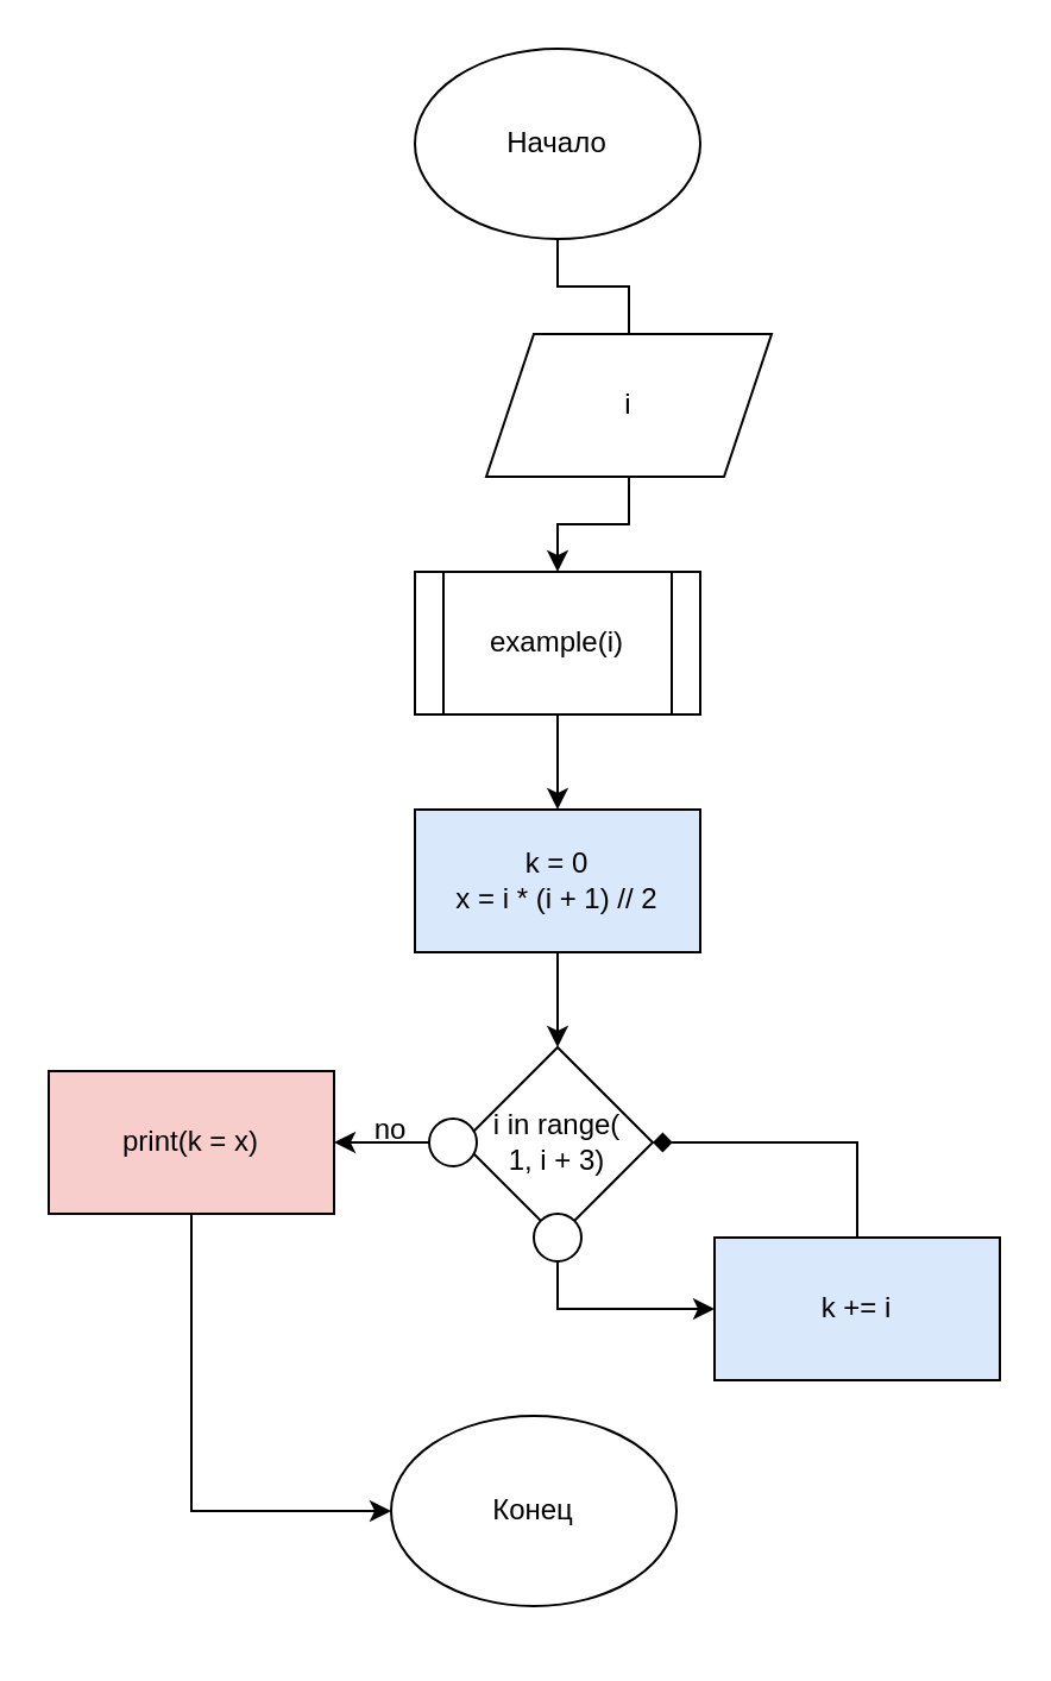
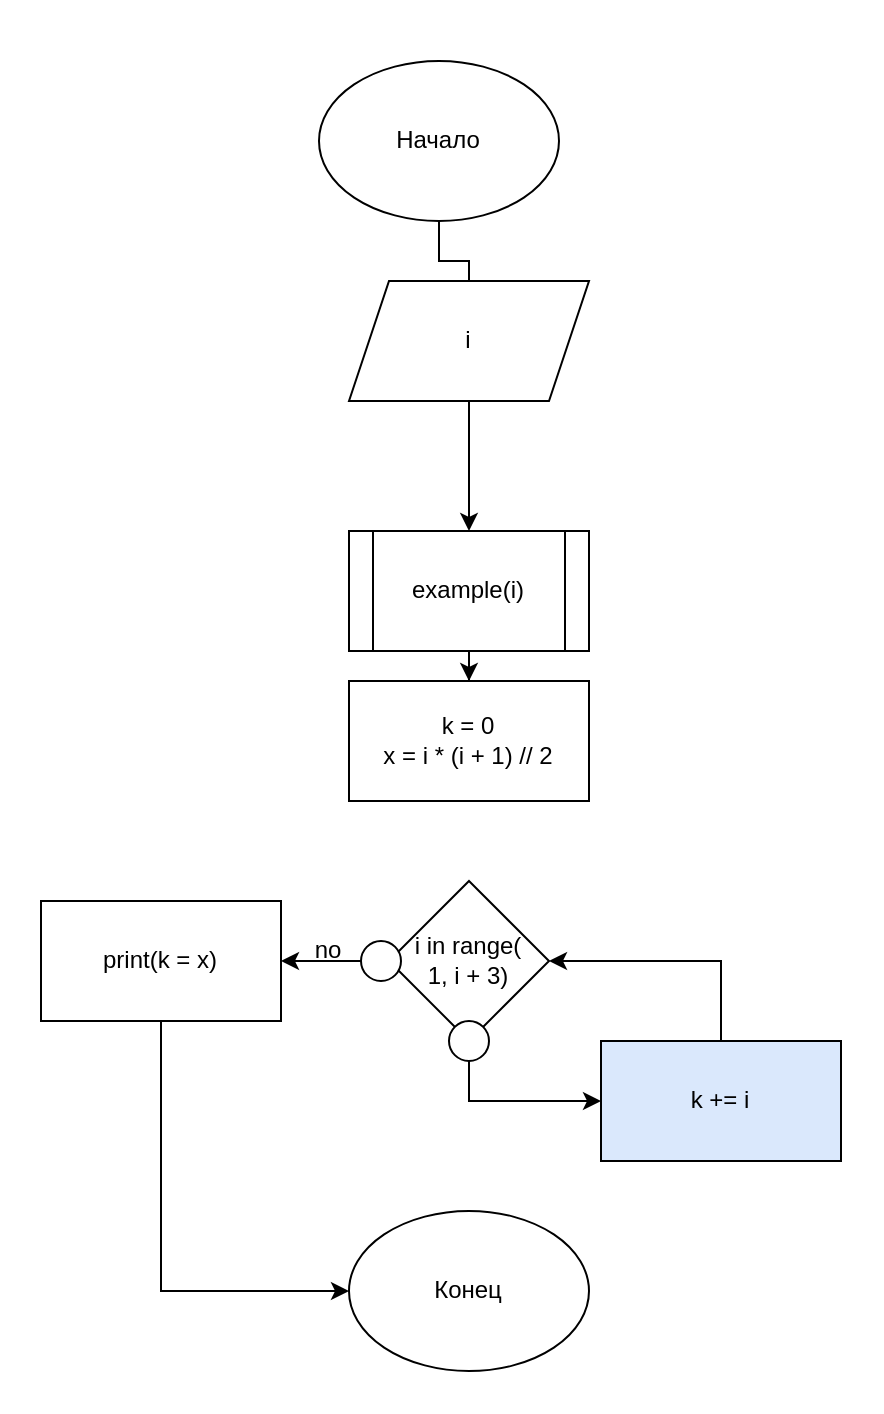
- <mxCell id="3" value="Начало" style="ellipse;whiteSpace=wrap;html=1;" vertex="1" parent="1"><mxGeometry x="174" width="120" height="80" as="geometry" y="20" /></mxCell>
+ <mxCell id="3" value="Начало" style="ellipse;whiteSpace=wrap;html=1;" vertex="1" parent="1"><mxGeometry x="159" y="30" width="120" height="80" as="geometry" /></mxCell>
- <mxCell id="5" value="i" style="shape=parallelogram;perimeter=parallelogramPerimeter;whiteSpace=wrap;html=1;fixedSize=1;" vertex="1" parent="1"><mxGeometry x="204" y="140" width="120" height="60" as="geometry" /></mxCell>
+ <mxCell id="5" value="i" style="shape=parallelogram;perimeter=parallelogramPerimeter;whiteSpace=wrap;html=1;fixedSize=1;" vertex="1" parent="1"><mxGeometry x="174" y="140" width="120" height="60" as="geometry" /></mxCell>
- <mxCell id="7" value="example(i)" style="shape=process;whiteSpace=wrap;html=1;backgroundOutline=1;" vertex="1" parent="1"><mxGeometry x="174" y="240" width="120" height="60" as="geometry" /></mxCell>
+ <mxCell id="7" value="example(i)" style="shape=process;whiteSpace=wrap;html=1;backgroundOutline=1;" vertex="1" parent="1"><mxGeometry x="174" y="265" width="120" height="60" as="geometry" /></mxCell>
- <mxCell id="9" value="k = 0&lt;br&gt;x = i * (i + 1) // 2" style="rounded=0;whiteSpace=wrap;html=1;fillColor=#dae8fc;" vertex="1" parent="1"><mxGeometry x="174" y="340" width="120" height="60" as="geometry" /></mxCell>
+ <mxCell id="9" value="k = 0&lt;br&gt;x = i * (i + 1) // 2" style="rounded=0;whiteSpace=wrap;html=1;" vertex="1" parent="1"><mxGeometry x="174" y="340" width="120" height="60" as="geometry" /></mxCell>
- <mxCell id="8" value="" style="edgeStyle=orthogonalEdgeStyle;rounded=0;orthogonalLoop=1;jettySize=auto;html=1;" edge="1" parent="1" source="9" target="10"><mxGeometry relative="1" as="geometry" /></mxCell>
- <mxCell id="18" value="print(k = x)" style="rounded=0;whiteSpace=wrap;html=1;fillColor=#f8cecc;" vertex="1" parent="1"><mxGeometry x="20" y="450" width="120" height="60" as="geometry" /></mxCell>
+ <mxCell id="18" value="print(k = x)" style="rounded=0;whiteSpace=wrap;html=1;" vertex="1" parent="1"><mxGeometry x="20" y="450" width="120" height="60" as="geometry" /></mxCell>
- <mxCell id="11" style="edgeStyle=orthogonalEdgeStyle;rounded=0;orthogonalLoop=1;jettySize=auto;html=1;entryX=1;entryY=0.5;entryDx=0;entryDy=0;exitX=0.5;exitY=0;exitDx=0;exitDy=0;endArrow=diamond;" edge="1" parent="1" source="12" target="10"><mxGeometry relative="1" as="geometry" /></mxCell>
+ <mxCell id="11" style="edgeStyle=orthogonalEdgeStyle;rounded=0;orthogonalLoop=1;jettySize=auto;html=1;entryX=1;entryY=0.5;entryDx=0;entryDy=0;exitX=0.5;exitY=0;exitDx=0;exitDy=0;" edge="1" parent="1" source="12" target="10"><mxGeometry relative="1" as="geometry" /></mxCell>
- <mxCell id="19" value="Конец" style="ellipse;whiteSpace=wrap;html=1;" vertex="1" parent="1"><mxGeometry x="164" y="595" width="120" height="80" as="geometry" /></mxCell>
+ <mxCell id="19" value="Конец" style="ellipse;whiteSpace=wrap;html=1;" vertex="1" parent="1"><mxGeometry x="174" y="605" width="120" height="80" as="geometry" /></mxCell>
